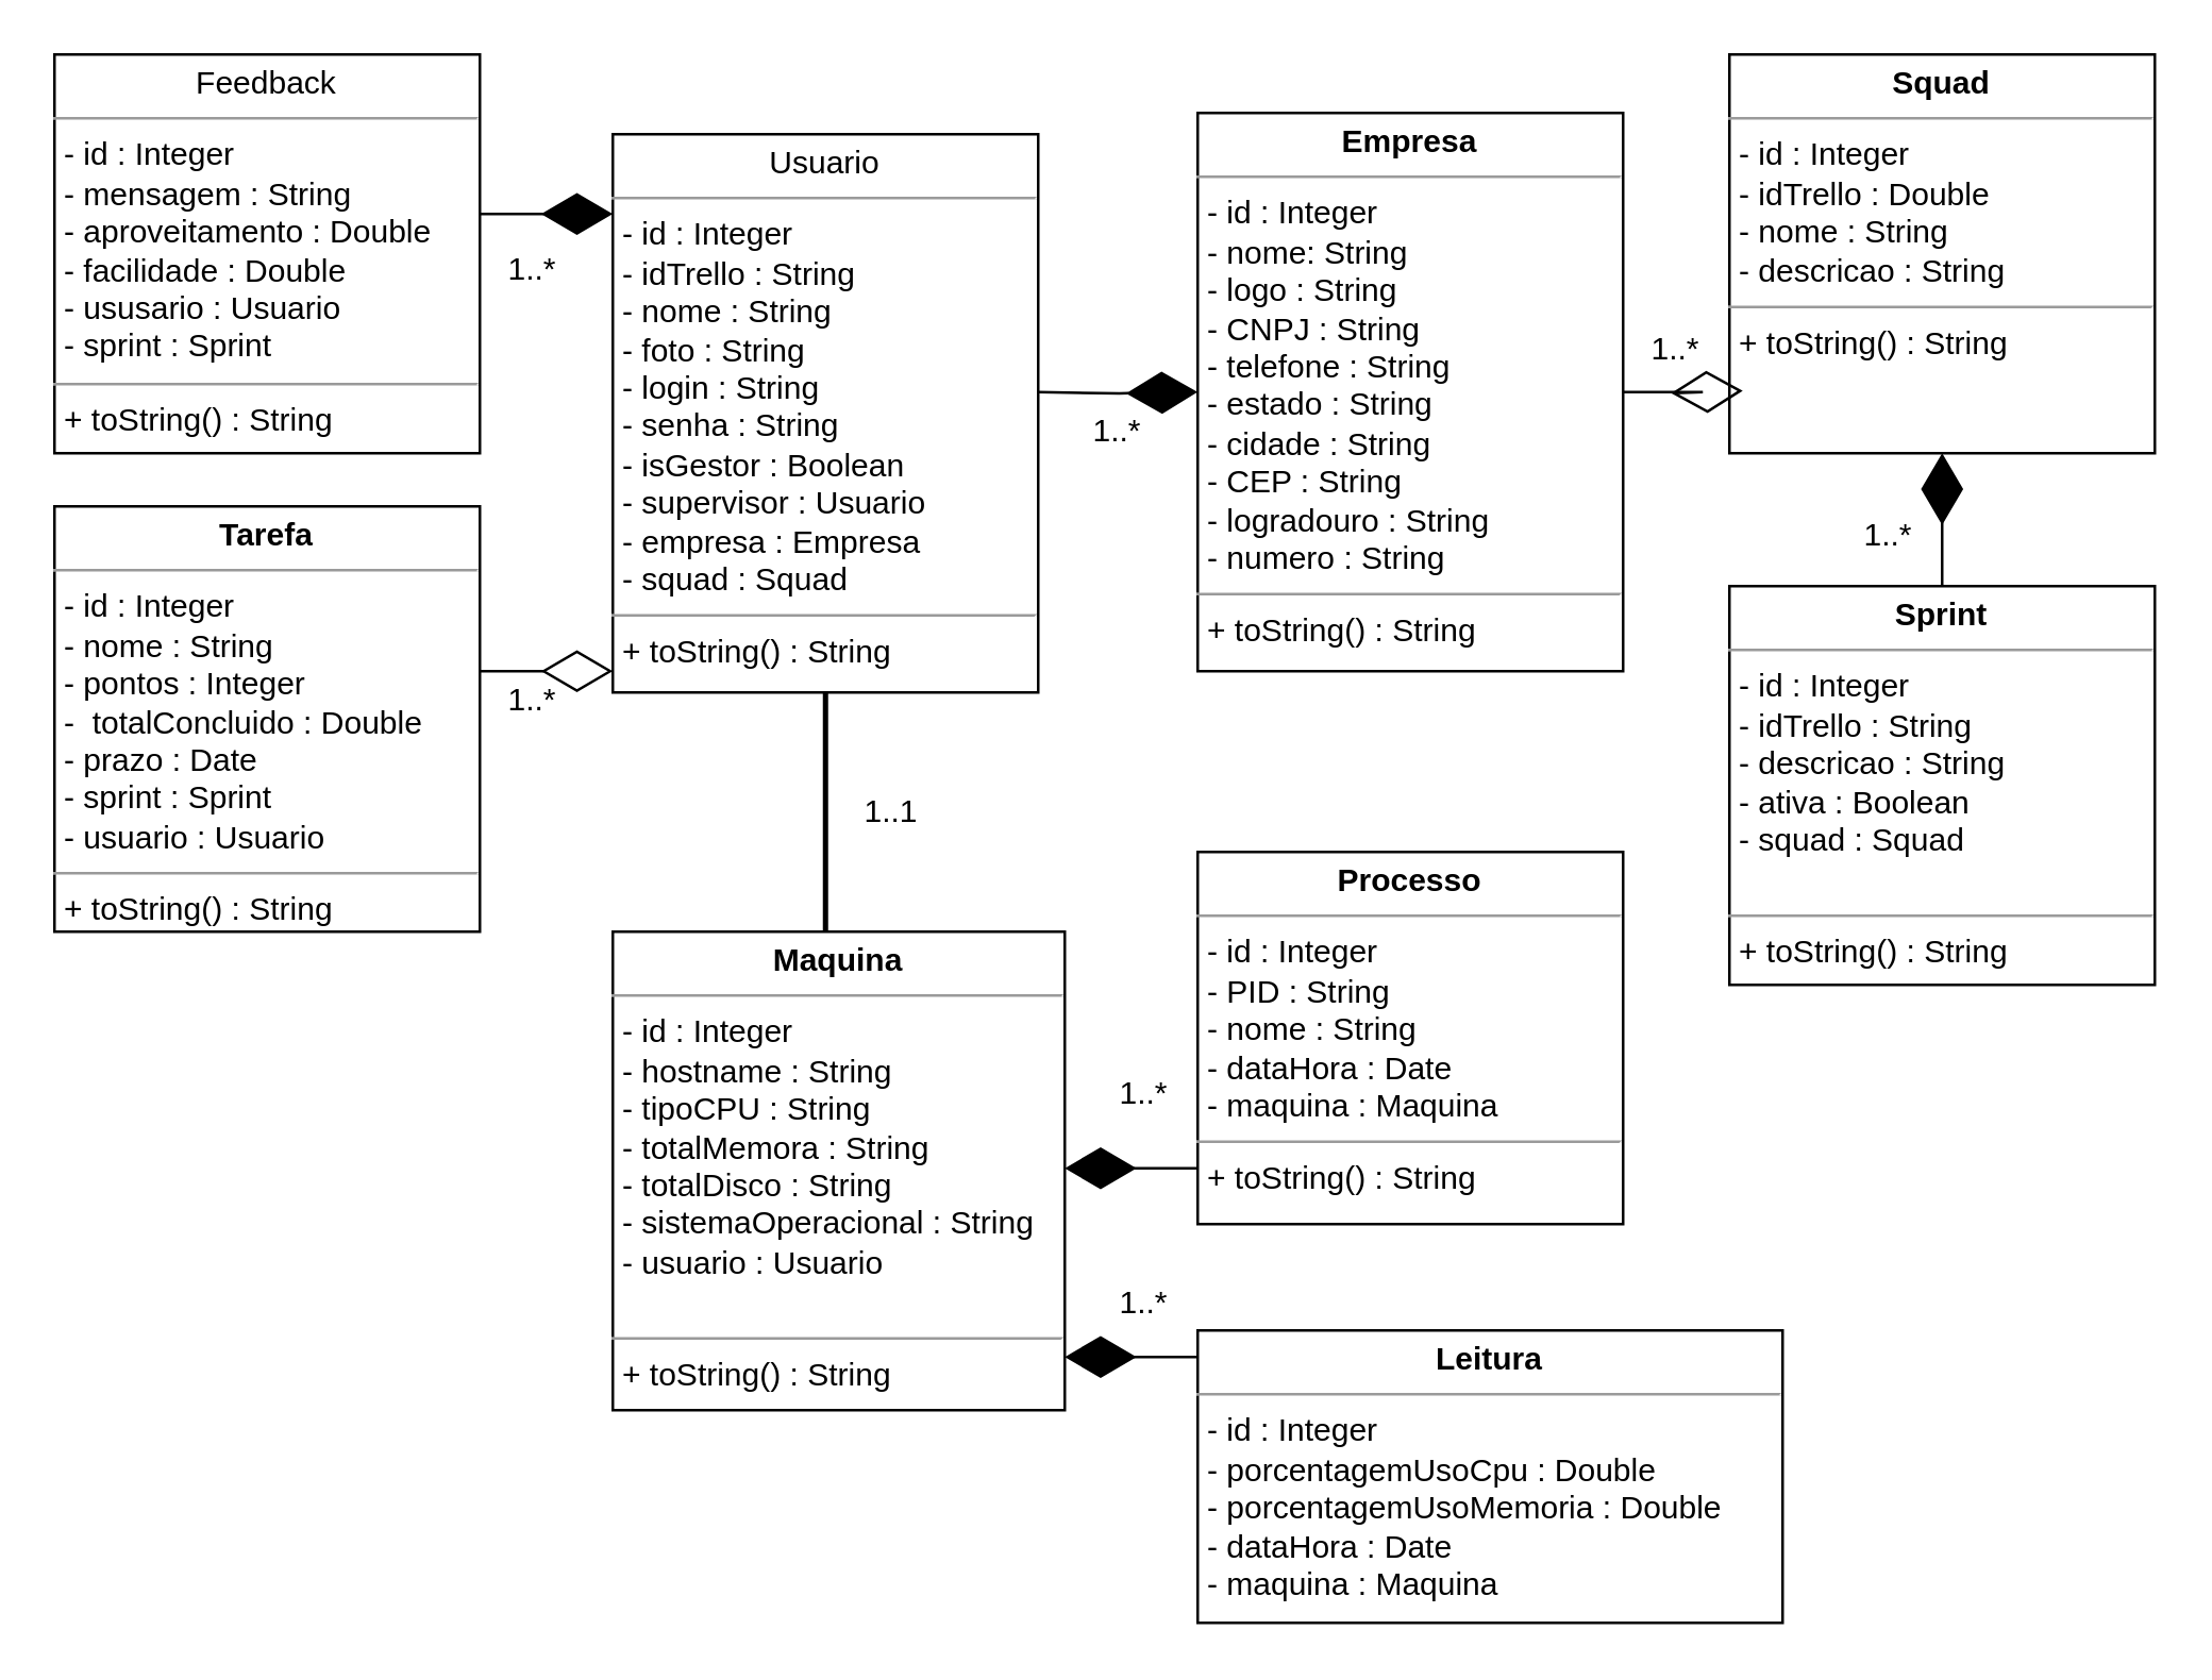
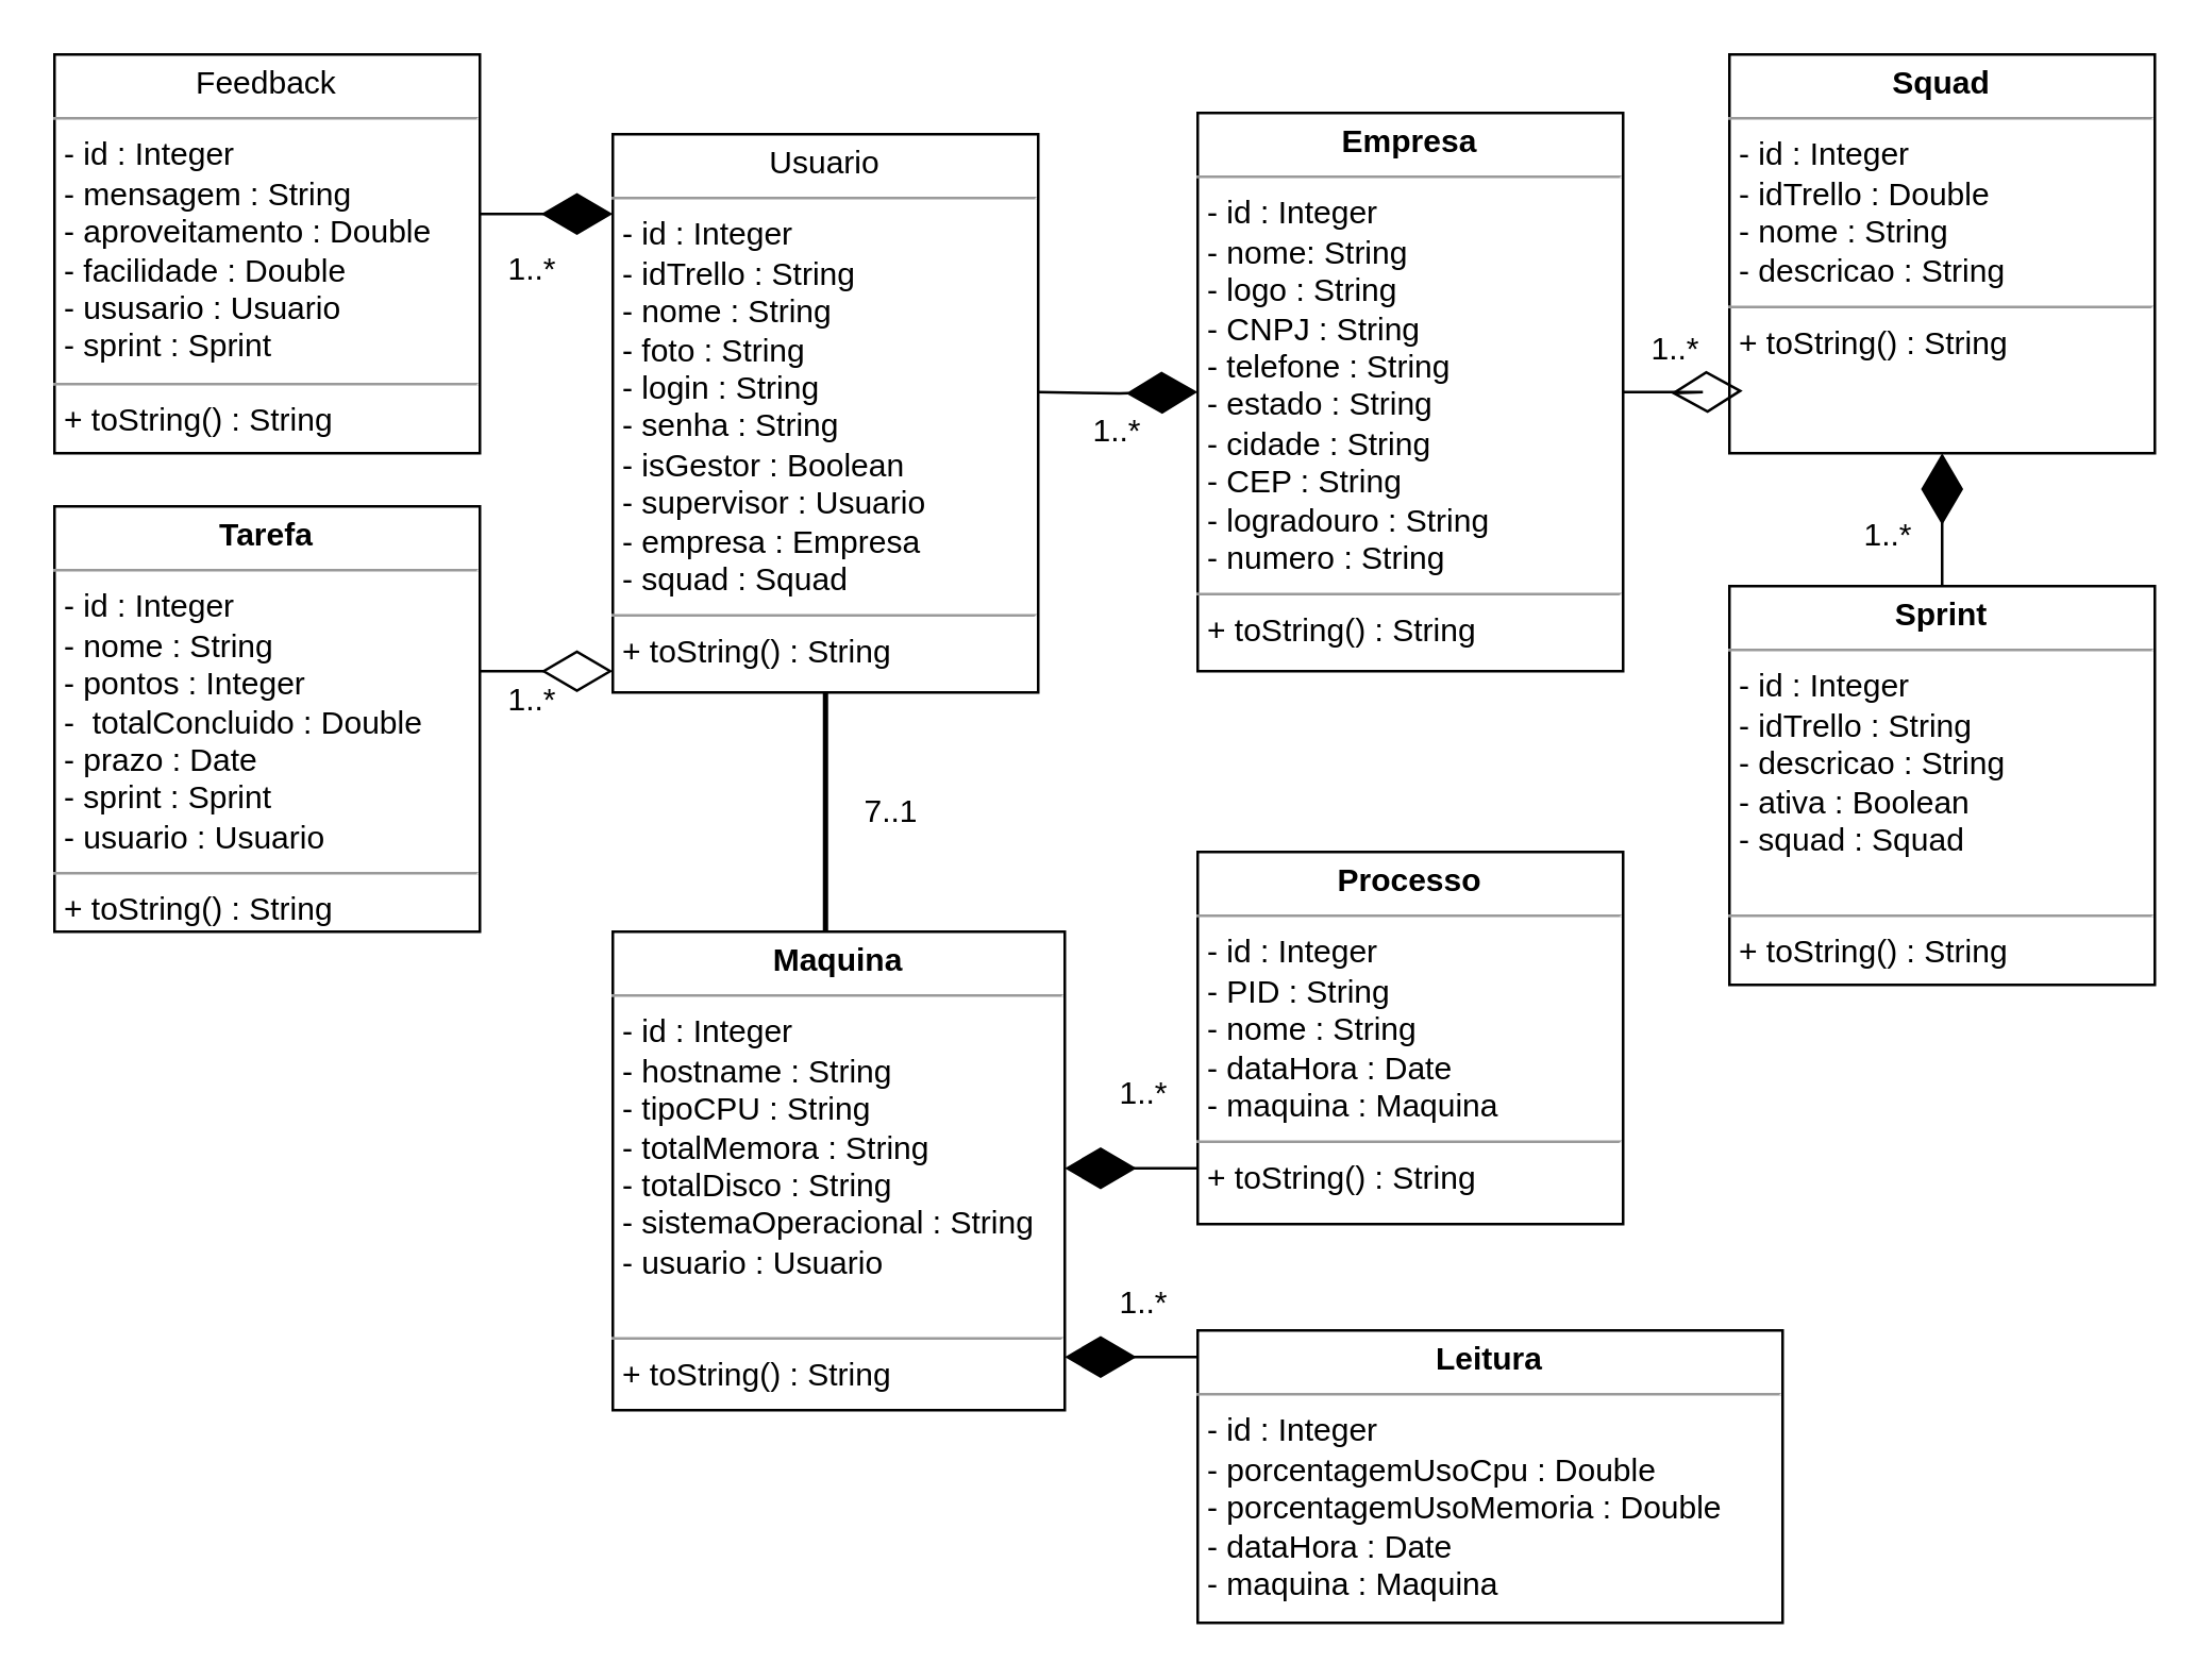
- <mxCell id="14" value="1..1" style="text;html=1;strokeColor=none;fillColor=none;align=center;verticalAlign=middle;whiteSpace=wrap;rounded=0;" vertex="1" parent="1"><mxGeometry x="305" y="294.5" width="60" height="21" as="geometry" /></mxCell>
+ <mxCell id="14" value="7..1" style="text;html=1;strokeColor=none;fillColor=none;align=center;verticalAlign=middle;whiteSpace=wrap;rounded=0;" vertex="1" parent="1"><mxGeometry x="305" y="294.5" width="60" height="21" as="geometry" /></mxCell>
